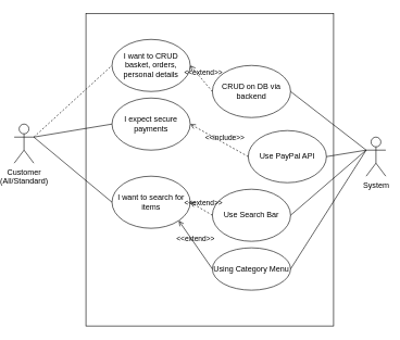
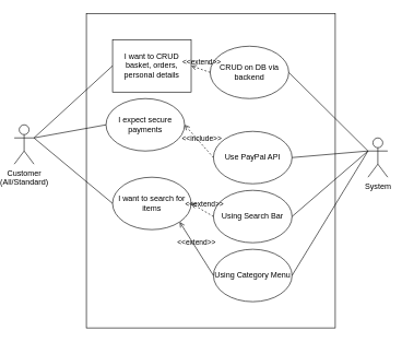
- <mxCell id="4" value="I want to CRUD basket, orders, personal details" style="ellipse;whiteSpace=wrap;html=1;" parent="1" vertex="1"><mxGeometry x="170" y="60" width="120" height="80" as="geometry" /></mxCell>
+ <mxCell id="4" value="I want to CRUD basket, orders, personal details" style="whiteSpace=wrap;html=1;rounded=0;" parent="1" vertex="1"><mxGeometry x="170" y="60" width="120" height="80" as="geometry" /></mxCell>
- <mxCell id="9" value="CRUD on DB via backend" style="ellipse;whiteSpace=wrap;html=1;" parent="1" vertex="1"><mxGeometry x="324" y="100" width="120" height="80" as="geometry" /></mxCell>
+ <mxCell id="9" value="CRUD on DB via backend" style="ellipse;whiteSpace=wrap;html=1;" parent="1" vertex="1"><mxGeometry x="319" y="70" width="120" height="80" as="geometry" /></mxCell>
- <mxCell id="11" value="" style="endArrow=none;html=1;rounded=0;exitX=1;exitY=0.333;exitDx=0;exitDy=0;exitPerimeter=0;entryX=0;entryY=0.5;entryDx=0;entryDy=0;dashed=1;" parent="1" source="3" target="4" edge="1"><mxGeometry width="50" height="50" relative="1" as="geometry"><mxPoint x="300" y="320" as="sourcePoint" /><mxPoint x="350" y="270" as="targetPoint" /></mxGeometry></mxCell>
+ <mxCell id="11" value="" style="endArrow=none;html=1;rounded=0;exitX=1;exitY=0.333;exitDx=0;exitDy=0;exitPerimeter=0;entryX=0;entryY=0.5;entryDx=0;entryDy=0;" parent="1" source="3" target="4" edge="1"><mxGeometry width="50" height="50" relative="1" as="geometry"><mxPoint x="300" y="320" as="sourcePoint" /><mxPoint x="350" y="270" as="targetPoint" /></mxGeometry></mxCell>
- <mxCell id="5" value="I expect secure payments" style="ellipse;whiteSpace=wrap;html=1;" parent="1" vertex="1"><mxGeometry x="170" y="150" width="120" height="80" as="geometry" /></mxCell>
+ <mxCell id="5" value="I expect secure payments" style="ellipse;whiteSpace=wrap;html=1;" parent="1" vertex="1"><mxGeometry x="160" y="150" width="120" height="80" as="geometry" /></mxCell>
- <mxCell id="10" value="Use PayPal API" style="ellipse;whiteSpace=wrap;html=1;" parent="1" vertex="1"><mxGeometry x="379" y="200" width="120" height="80" as="geometry" /></mxCell>
+ <mxCell id="10" value="Use PayPal API" style="ellipse;whiteSpace=wrap;html=1;" parent="1" vertex="1"><mxGeometry x="324" y="200" width="120" height="80" as="geometry" /></mxCell>
- <mxCell id="7" value="Use Search Bar" style="ellipse;whiteSpace=wrap;html=1;" parent="1" vertex="1"><mxGeometry x="324" y="290" width="120" height="80" as="geometry" /></mxCell>
+ <mxCell id="7" value="Using Search Bar" style="ellipse;whiteSpace=wrap;html=1;" parent="1" vertex="1"><mxGeometry x="324" y="290" width="120" height="80" as="geometry" /></mxCell>
- <mxCell id="8" value="Using Category Menu" style="ellipse;whiteSpace=wrap;html=1;" parent="1" vertex="1"><mxGeometry x="324" y="380" width="120" height="65" as="geometry" /></mxCell>
+ <mxCell id="8" value="Using Category Menu" style="ellipse;whiteSpace=wrap;html=1;" parent="1" vertex="1"><mxGeometry x="324" y="380" width="120" height="80" as="geometry" /></mxCell>
